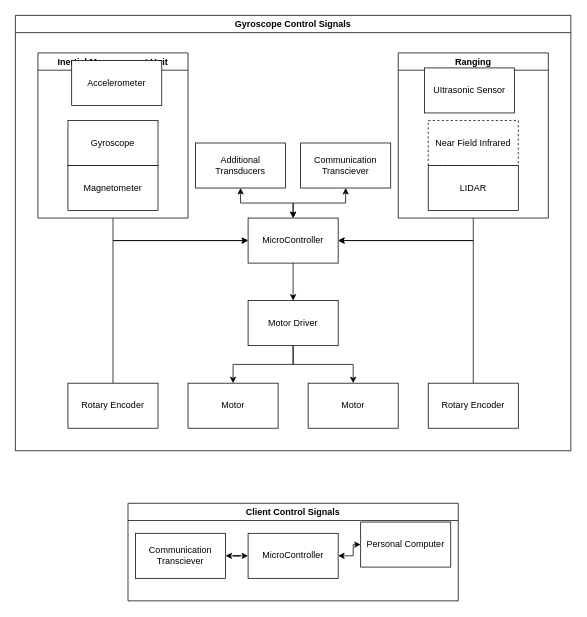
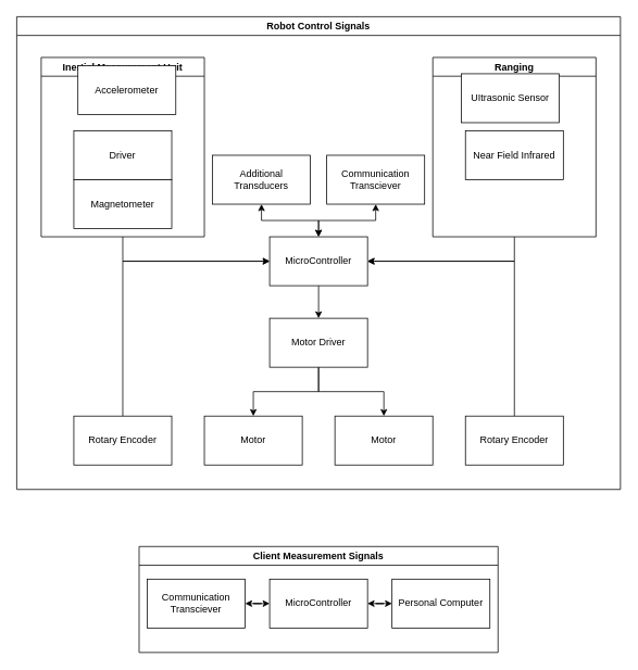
- <mxCell id="32" value="Gyroscope Control Signals" style="swimlane;whiteSpace=wrap;html=1;" vertex="1" parent="1"><mxGeometry x="20" y="20" width="740" height="580" as="geometry" /></mxCell>
+ <mxCell id="32" value="Robot Control Signals" style="swimlane;whiteSpace=wrap;html=1;" vertex="1" parent="1"><mxGeometry x="20" y="20" width="740" height="580" as="geometry" /></mxCell>
- <mxCell id="14" value="Gyroscope" style="rounded=0;whiteSpace=wrap;html=1;" vertex="1" parent="12"><mxGeometry x="40" y="90" width="120" height="60" as="geometry" /></mxCell>
+ <mxCell id="14" value="Driver" style="rounded=0;whiteSpace=wrap;html=1;" vertex="1" parent="12"><mxGeometry x="40" y="90" width="120" height="60" as="geometry" /></mxCell>
- <mxCell id="21" value="Near Field Infrared" style="rounded=0;whiteSpace=wrap;html=1;dashed=1;" vertex="1" parent="19"><mxGeometry x="40" y="90" width="120" height="60" as="geometry" /></mxCell>
+ <mxCell id="21" value="Near Field Infrared" style="rounded=0;whiteSpace=wrap;html=1;" vertex="1" parent="19"><mxGeometry x="40" y="90" width="120" height="60" as="geometry" /></mxCell>
- <mxCell id="22" value="LIDAR" style="rounded=0;whiteSpace=wrap;html=1;" vertex="1" parent="19"><mxGeometry x="40" y="150" width="120" height="60" as="geometry" /></mxCell>
- <mxCell id="6" value="Motor Driver" style="rounded=0;whiteSpace=wrap;html=1;" vertex="1" parent="1"><mxGeometry x="330" y="400" width="120" height="60" as="geometry" /></mxCell>
+ <mxCell id="6" value="Motor Driver" style="rounded=0;whiteSpace=wrap;html=1;" vertex="1" parent="1"><mxGeometry x="330" y="390" width="120" height="60" as="geometry" /></mxCell>
- <mxCell id="33" value="Client Control Signals" style="swimlane;whiteSpace=wrap;html=1;" vertex="1" parent="1"><mxGeometry x="170" y="670" width="440" height="130" as="geometry" /></mxCell>
+ <mxCell id="33" value="Client Measurement Signals" style="swimlane;whiteSpace=wrap;html=1;" vertex="1" parent="1"><mxGeometry x="170" y="670" width="440" height="130" as="geometry" /></mxCell>
- <mxCell id="31" value="Personal Computer" style="rounded=0;whiteSpace=wrap;html=1;" vertex="1" parent="1"><mxGeometry x="480" y="695" width="120" height="60" as="geometry" /></mxCell>
+ <mxCell id="31" value="Personal Computer" style="rounded=0;whiteSpace=wrap;html=1;" vertex="1" parent="1"><mxGeometry x="480" y="710" width="120" height="60" as="geometry" /></mxCell>
